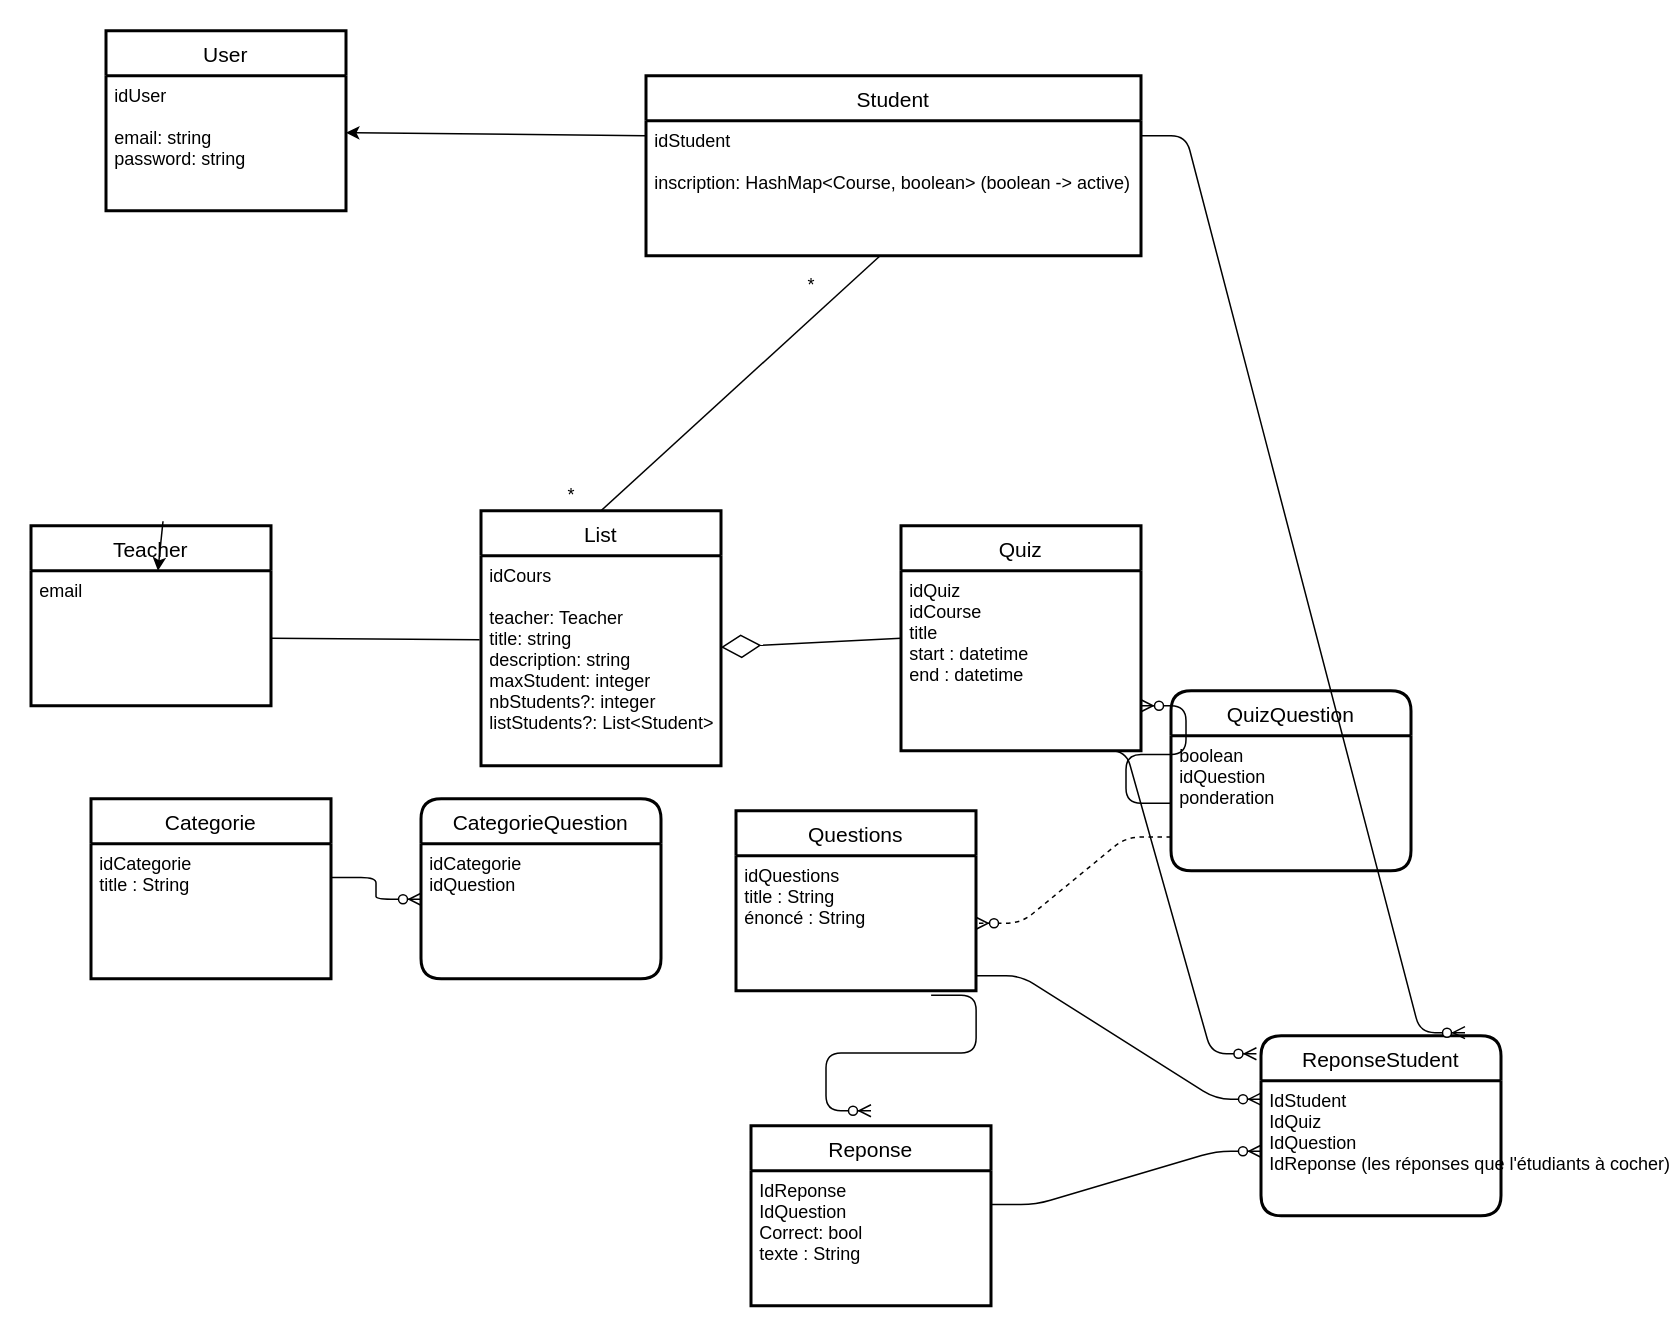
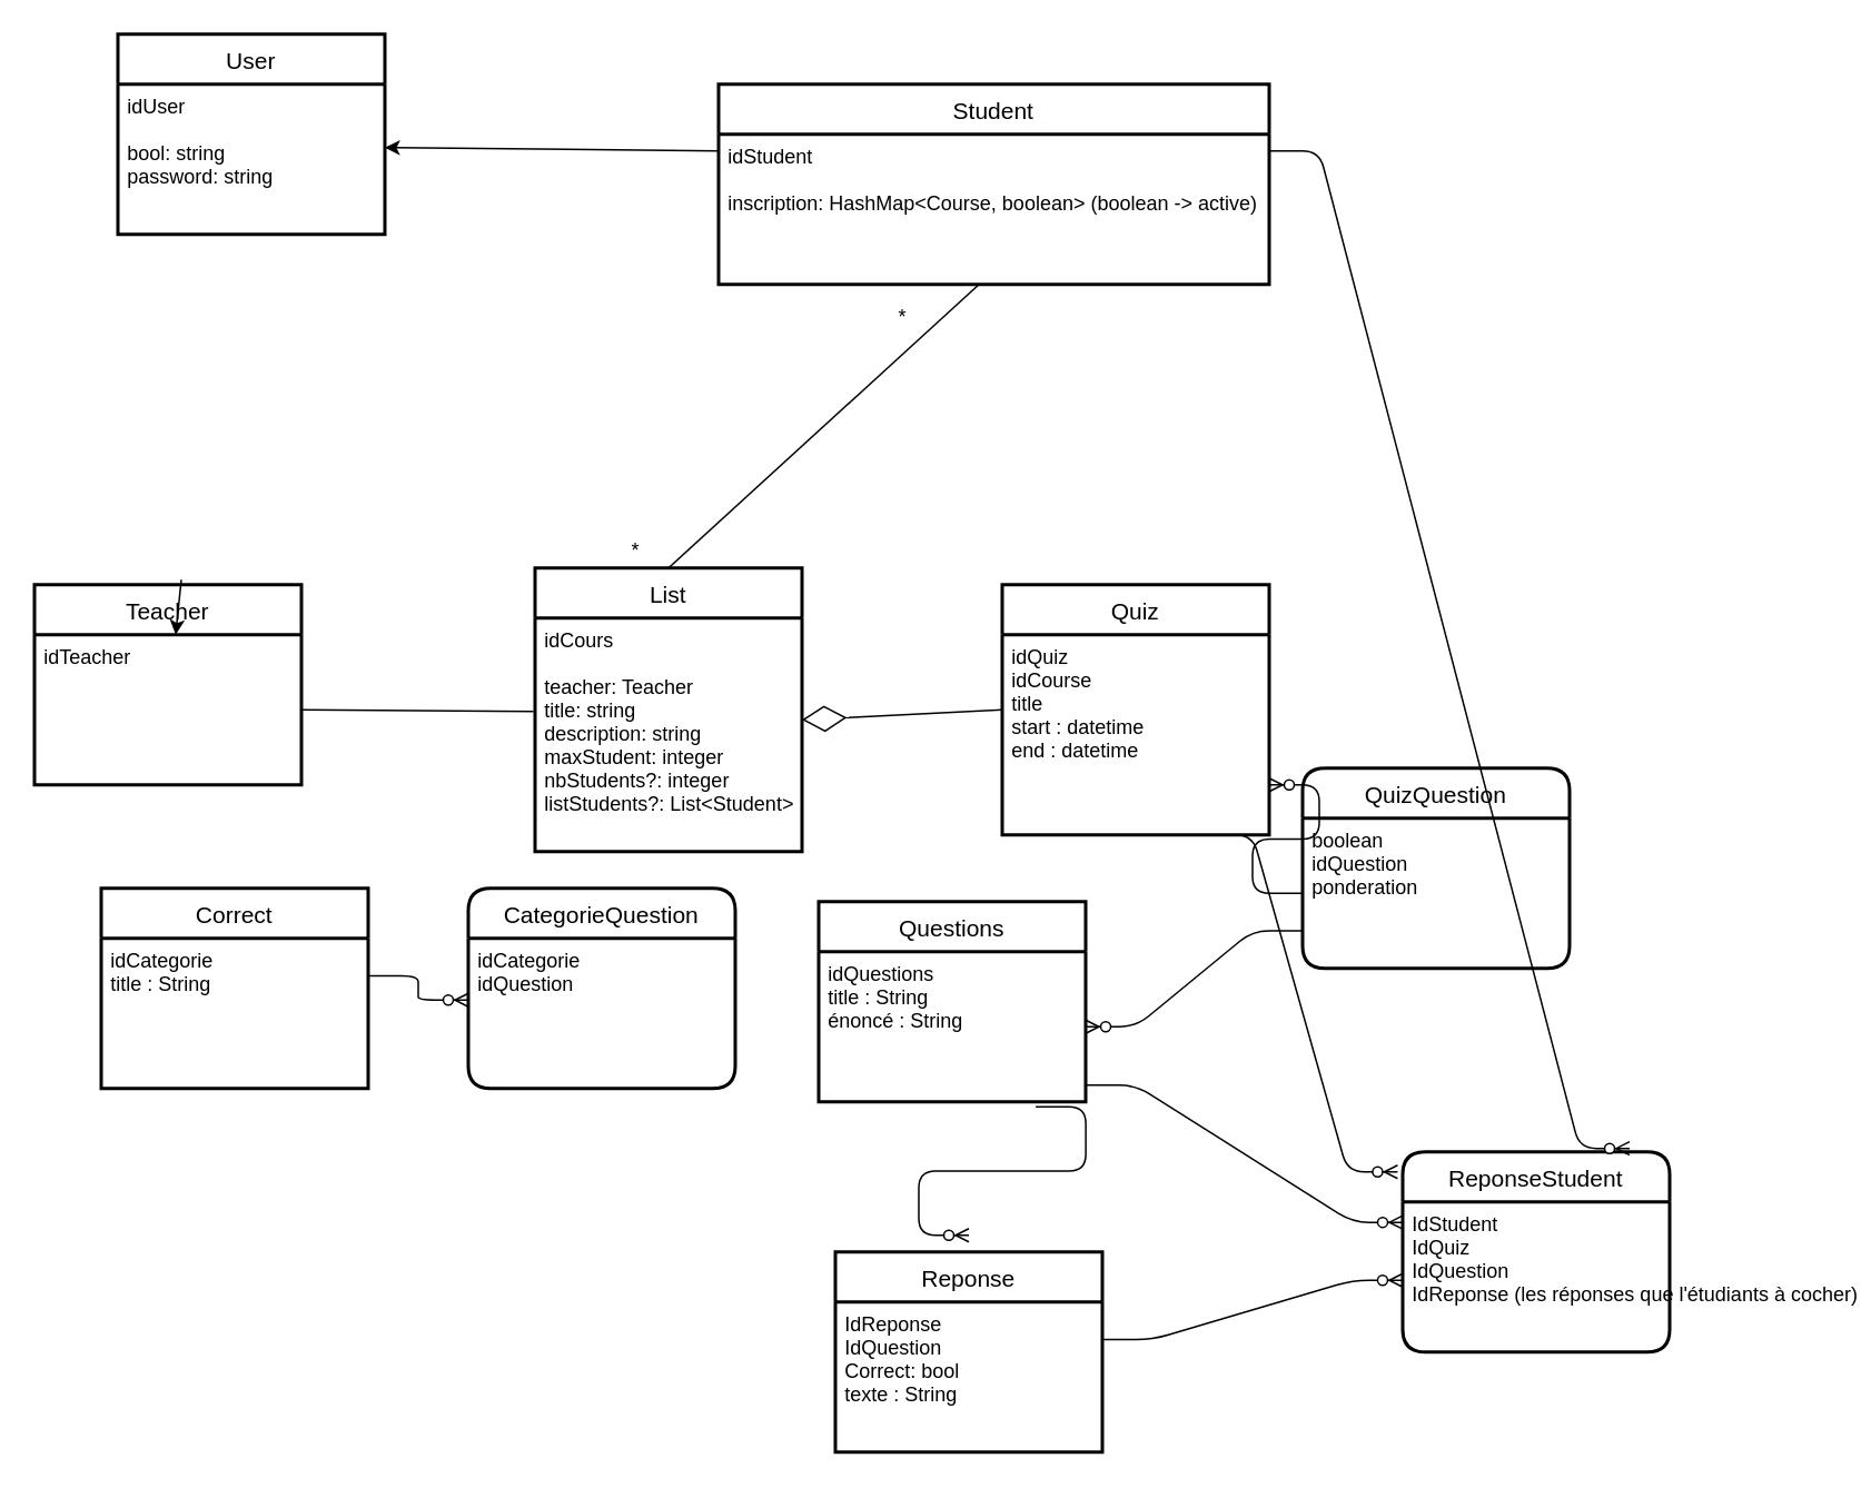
- <mxCell id="31" value="idUser&#10;&#10;email: string&#10;password: string" style="align=left;strokeColor=none;fillColor=none;spacingLeft=4;fontSize=12;verticalAlign=top;resizable=0;rotatable=0;part=1;" parent="30" vertex="1"><mxGeometry y="30" width="160" height="90" as="geometry" /></mxCell>
+ <mxCell id="31" value="idUser&#10;&#10;bool: string&#10;password: string" style="align=left;strokeColor=none;fillColor=none;spacingLeft=4;fontSize=12;verticalAlign=top;resizable=0;rotatable=0;part=1;" parent="30" vertex="1"><mxGeometry y="30" width="160" height="90" as="geometry" /></mxCell>
- <mxCell id="3" value="email" style="align=left;strokeColor=none;fillColor=none;spacingLeft=4;fontSize=12;verticalAlign=top;resizable=0;rotatable=0;part=1;labelBorderColor=none;" parent="2" vertex="1"><mxGeometry y="30" width="160" height="90" as="geometry" /></mxCell>
+ <mxCell id="3" value="idTeacher" style="align=left;strokeColor=none;fillColor=none;spacingLeft=4;fontSize=12;verticalAlign=top;resizable=0;rotatable=0;part=1;labelBorderColor=none;" parent="2" vertex="1"><mxGeometry y="30" width="160" height="90" as="geometry" /></mxCell>
- <mxCell id="12" value="Categorie" style="swimlane;childLayout=stackLayout;horizontal=1;startSize=30;horizontalStack=0;rounded=0;fontSize=14;fontStyle=0;strokeWidth=2;resizeParent=0;resizeLast=1;shadow=0;dashed=0;align=center;" parent="1" vertex="1"><mxGeometry x="60" y="532" width="160" height="120" as="geometry" /></mxCell>
+ <mxCell id="12" value="Correct" style="swimlane;childLayout=stackLayout;horizontal=1;startSize=30;horizontalStack=0;rounded=0;fontSize=14;fontStyle=0;strokeWidth=2;resizeParent=0;resizeLast=1;shadow=0;dashed=0;align=center;" parent="1" vertex="1"><mxGeometry x="60" y="532" width="160" height="120" as="geometry" /></mxCell>
- <mxCell id="20" value="" style="edgeStyle=entityRelationEdgeStyle;fontSize=12;html=1;endArrow=ERzeroToMany;endFill=1;entryX=1;entryY=0.5;entryDx=0;entryDy=0;exitX=0;exitY=0.75;exitDx=0;exitDy=0;dashed=1;" parent="1" source="18" target="11" edge="1"><mxGeometry width="100" height="100" relative="1" as="geometry"><mxPoint x="500" y="602.5" as="sourcePoint" /><mxPoint x="450" y="639.5" as="targetPoint" /></mxGeometry></mxCell>
+ <mxCell id="20" value="" style="edgeStyle=entityRelationEdgeStyle;fontSize=12;html=1;endArrow=ERzeroToMany;endFill=1;entryX=1;entryY=0.5;entryDx=0;entryDy=0;exitX=0;exitY=0.75;exitDx=0;exitDy=0;" parent="1" source="18" target="11" edge="1"><mxGeometry width="100" height="100" relative="1" as="geometry"><mxPoint x="500" y="602.5" as="sourcePoint" /><mxPoint x="450" y="639.5" as="targetPoint" /></mxGeometry></mxCell>
